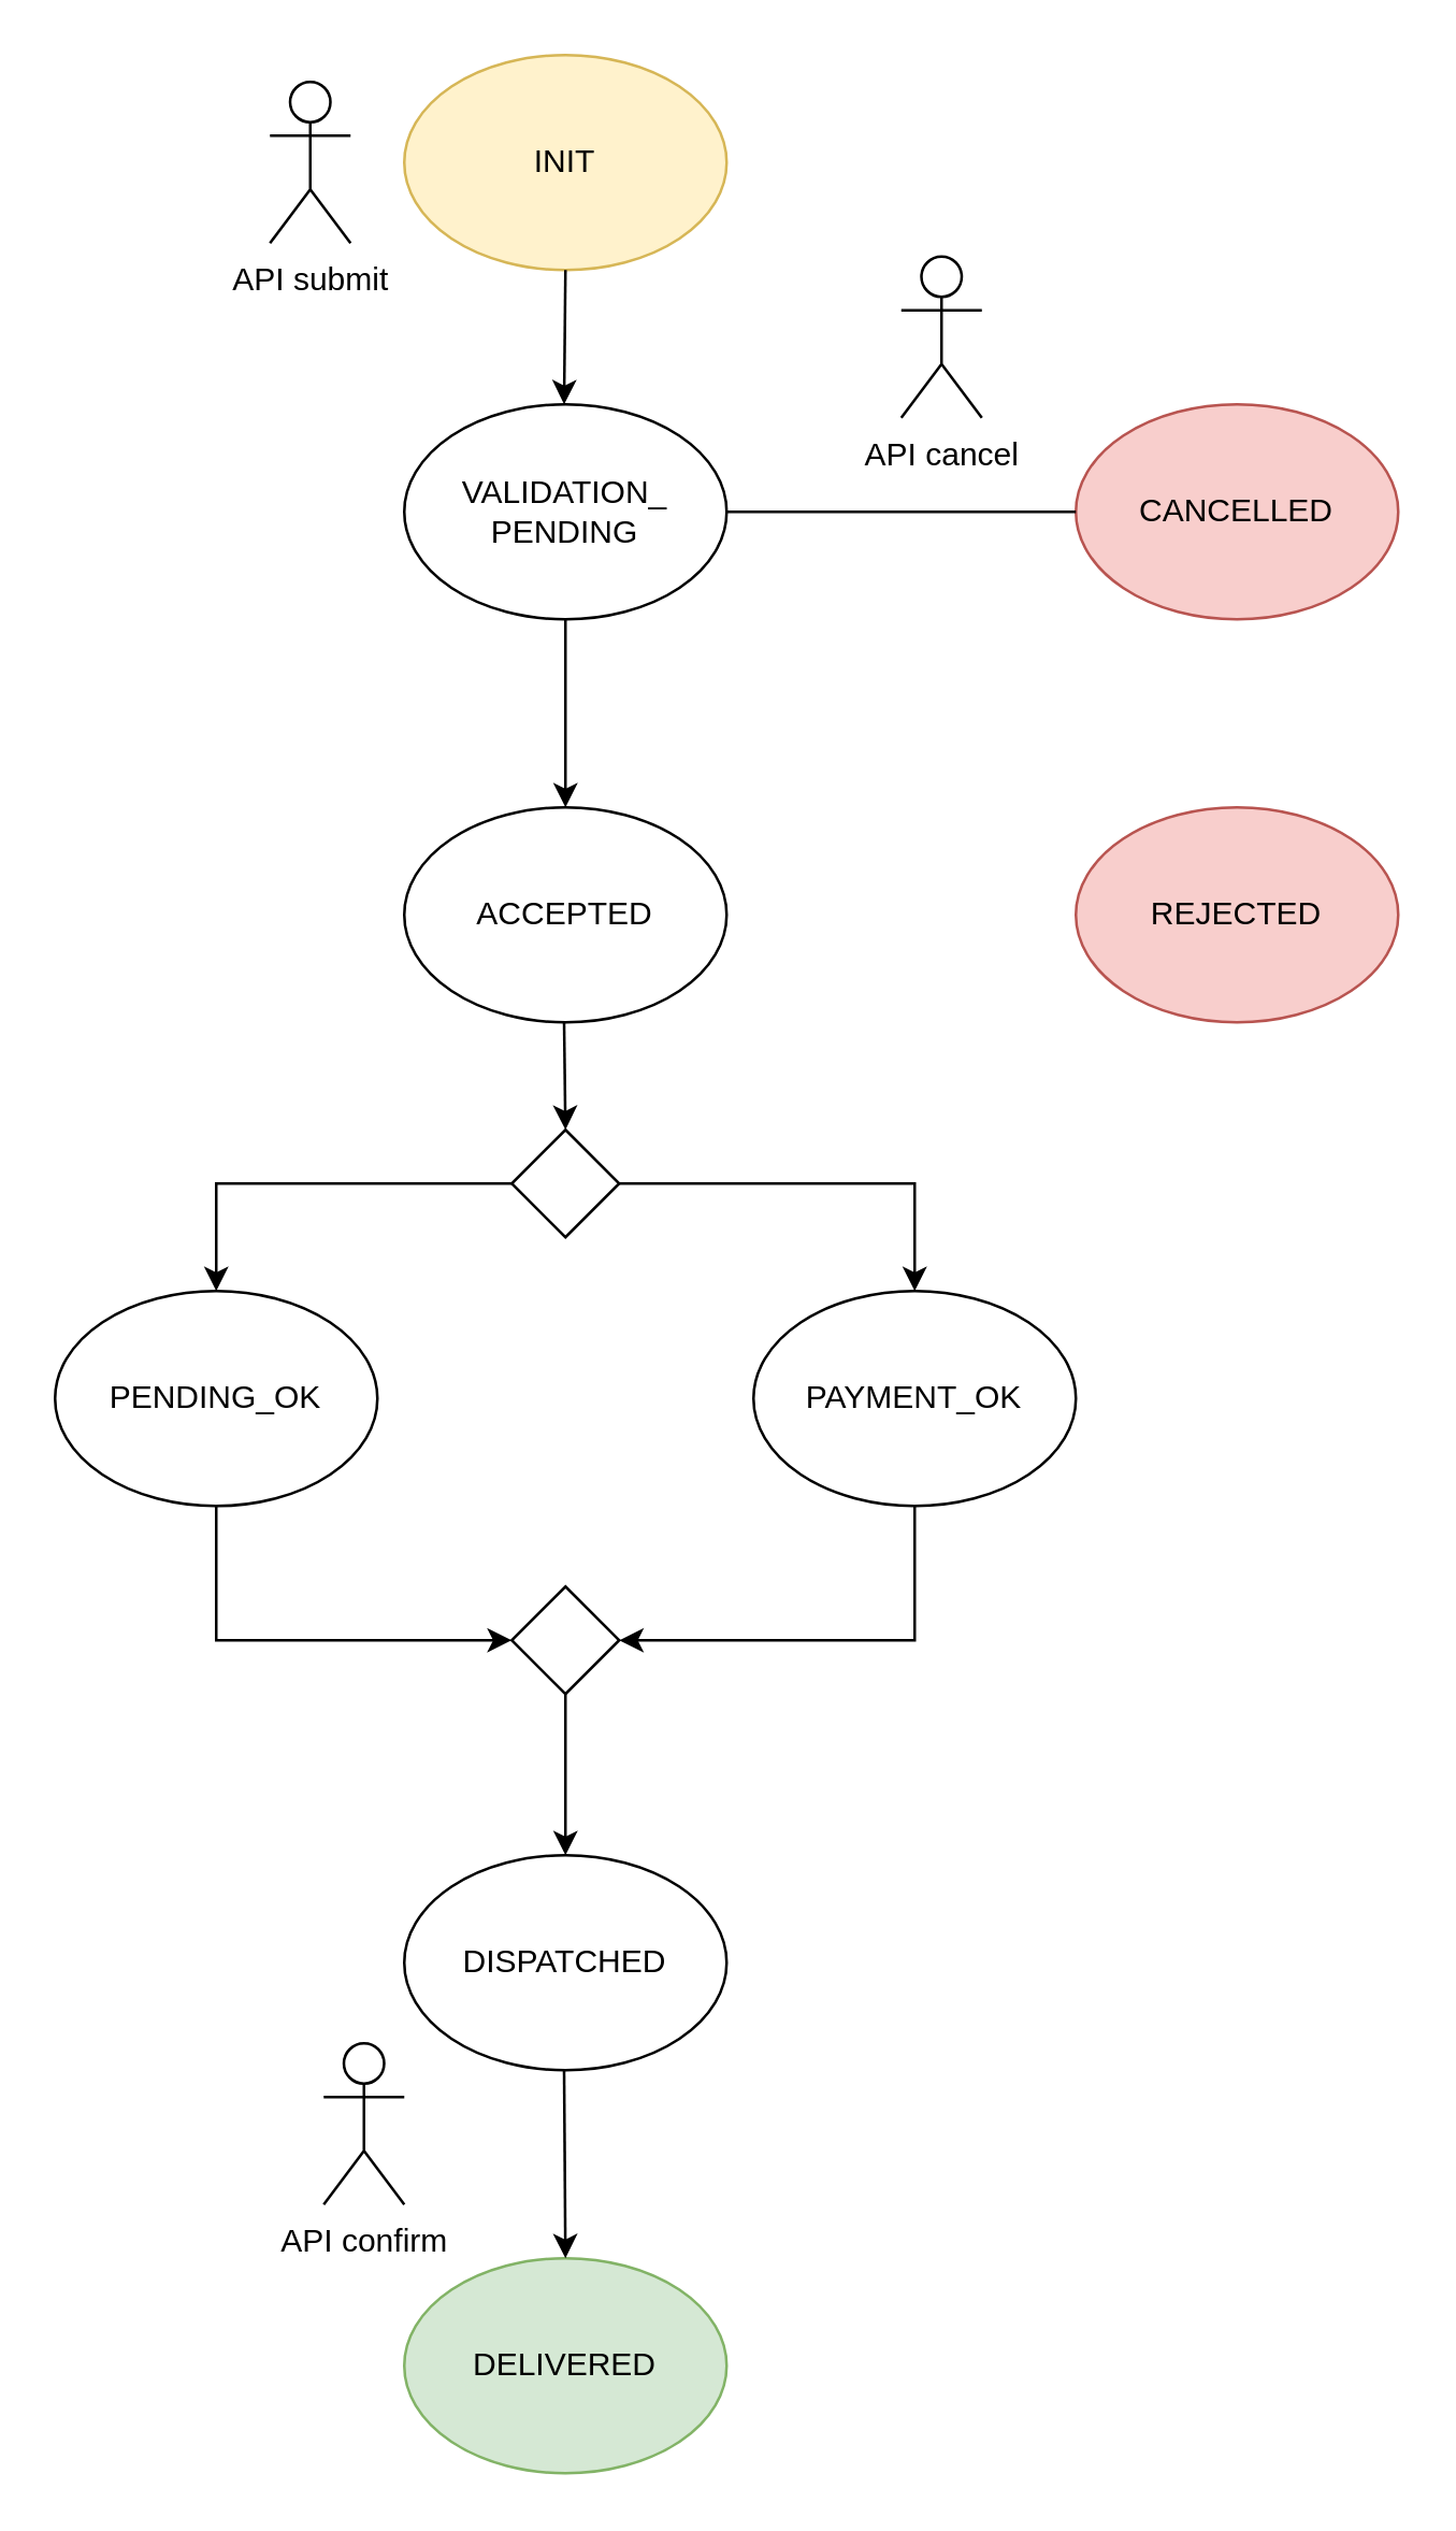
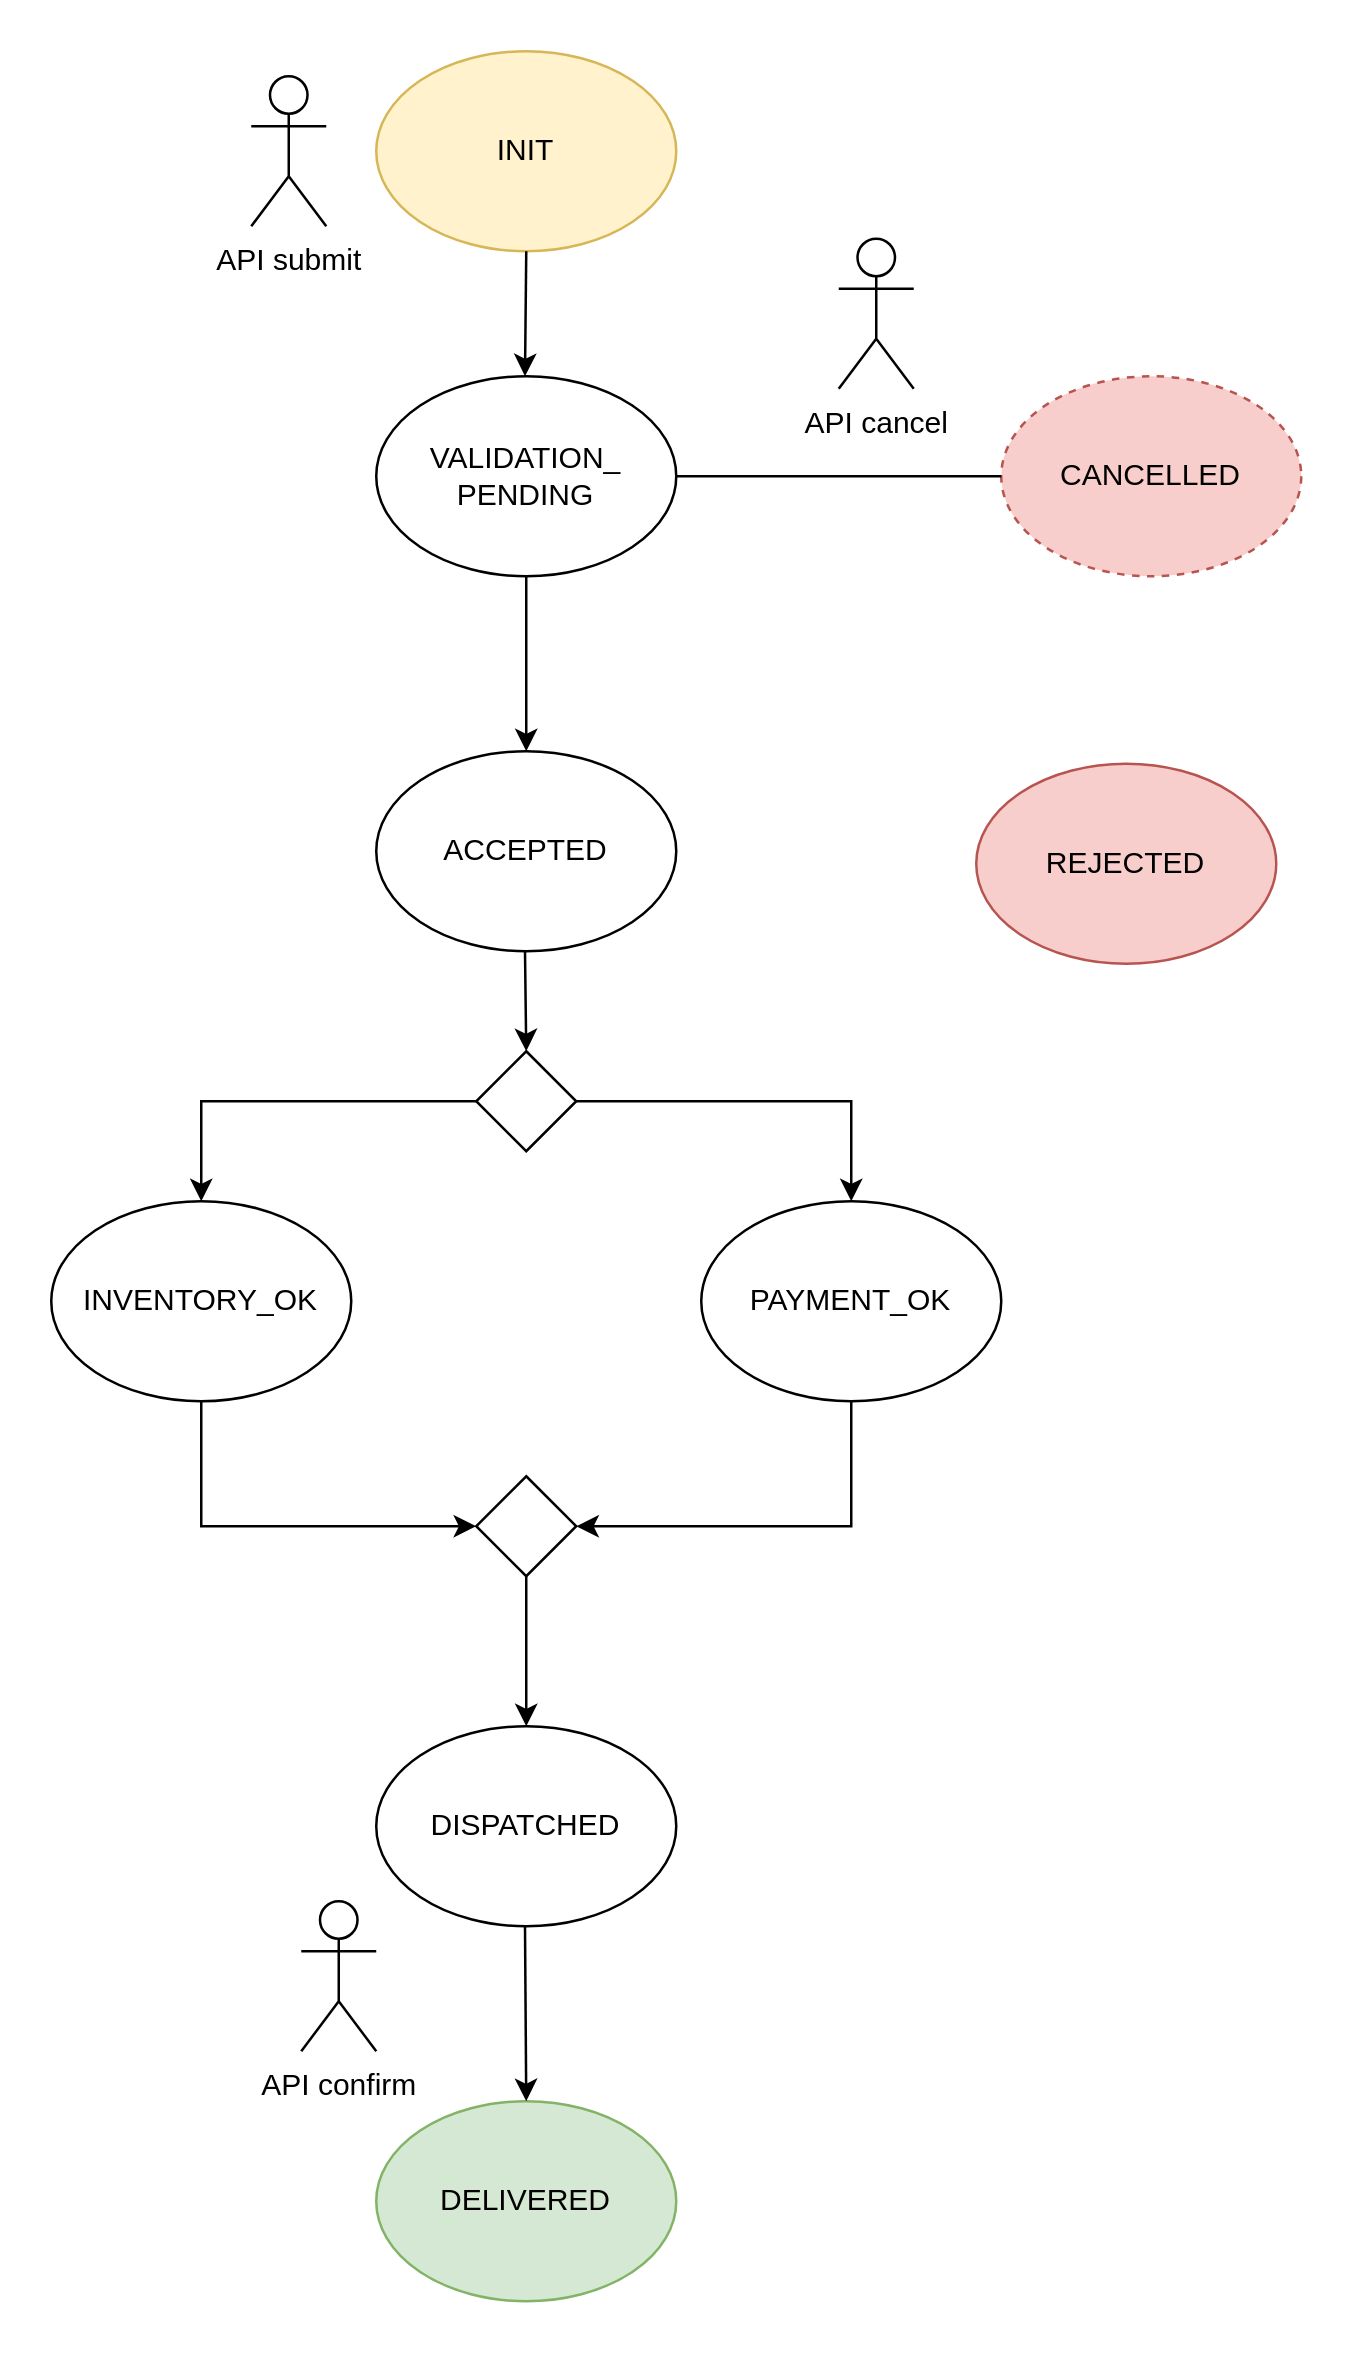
- <mxCell id="4" value="CANCELLED" style="ellipse;whiteSpace=wrap;html=1;fillColor=#f8cecc;strokeColor=#b85450;" vertex="1" parent="1"><mxGeometry x="400" y="150" width="120" height="80" as="geometry" /></mxCell>
+ <mxCell id="4" value="CANCELLED" style="ellipse;whiteSpace=wrap;html=1;fillColor=#f8cecc;strokeColor=#b85450;dashed=1;" vertex="1" parent="1"><mxGeometry x="400" y="150" width="120" height="80" as="geometry" /></mxCell>
- <mxCell id="5" value="REJECTED" style="ellipse;whiteSpace=wrap;html=1;fillColor=#f8cecc;strokeColor=#b85450;" vertex="1" parent="1"><mxGeometry x="400" y="300" width="120" height="80" as="geometry" /></mxCell>
+ <mxCell id="5" value="REJECTED" style="ellipse;whiteSpace=wrap;html=1;fillColor=#f8cecc;strokeColor=#b85450;" vertex="1" parent="1"><mxGeometry x="390" y="305" width="120" height="80" as="geometry" /></mxCell>
- <mxCell id="22" value="PENDING_OK" style="ellipse;whiteSpace=wrap;html=1;" vertex="1" parent="1"><mxGeometry x="20" y="480" width="120" height="80" as="geometry" /></mxCell>
+ <mxCell id="22" value="INVENTORY_OK" style="ellipse;whiteSpace=wrap;html=1;" vertex="1" parent="1"><mxGeometry x="20" y="480" width="120" height="80" as="geometry" /></mxCell>
